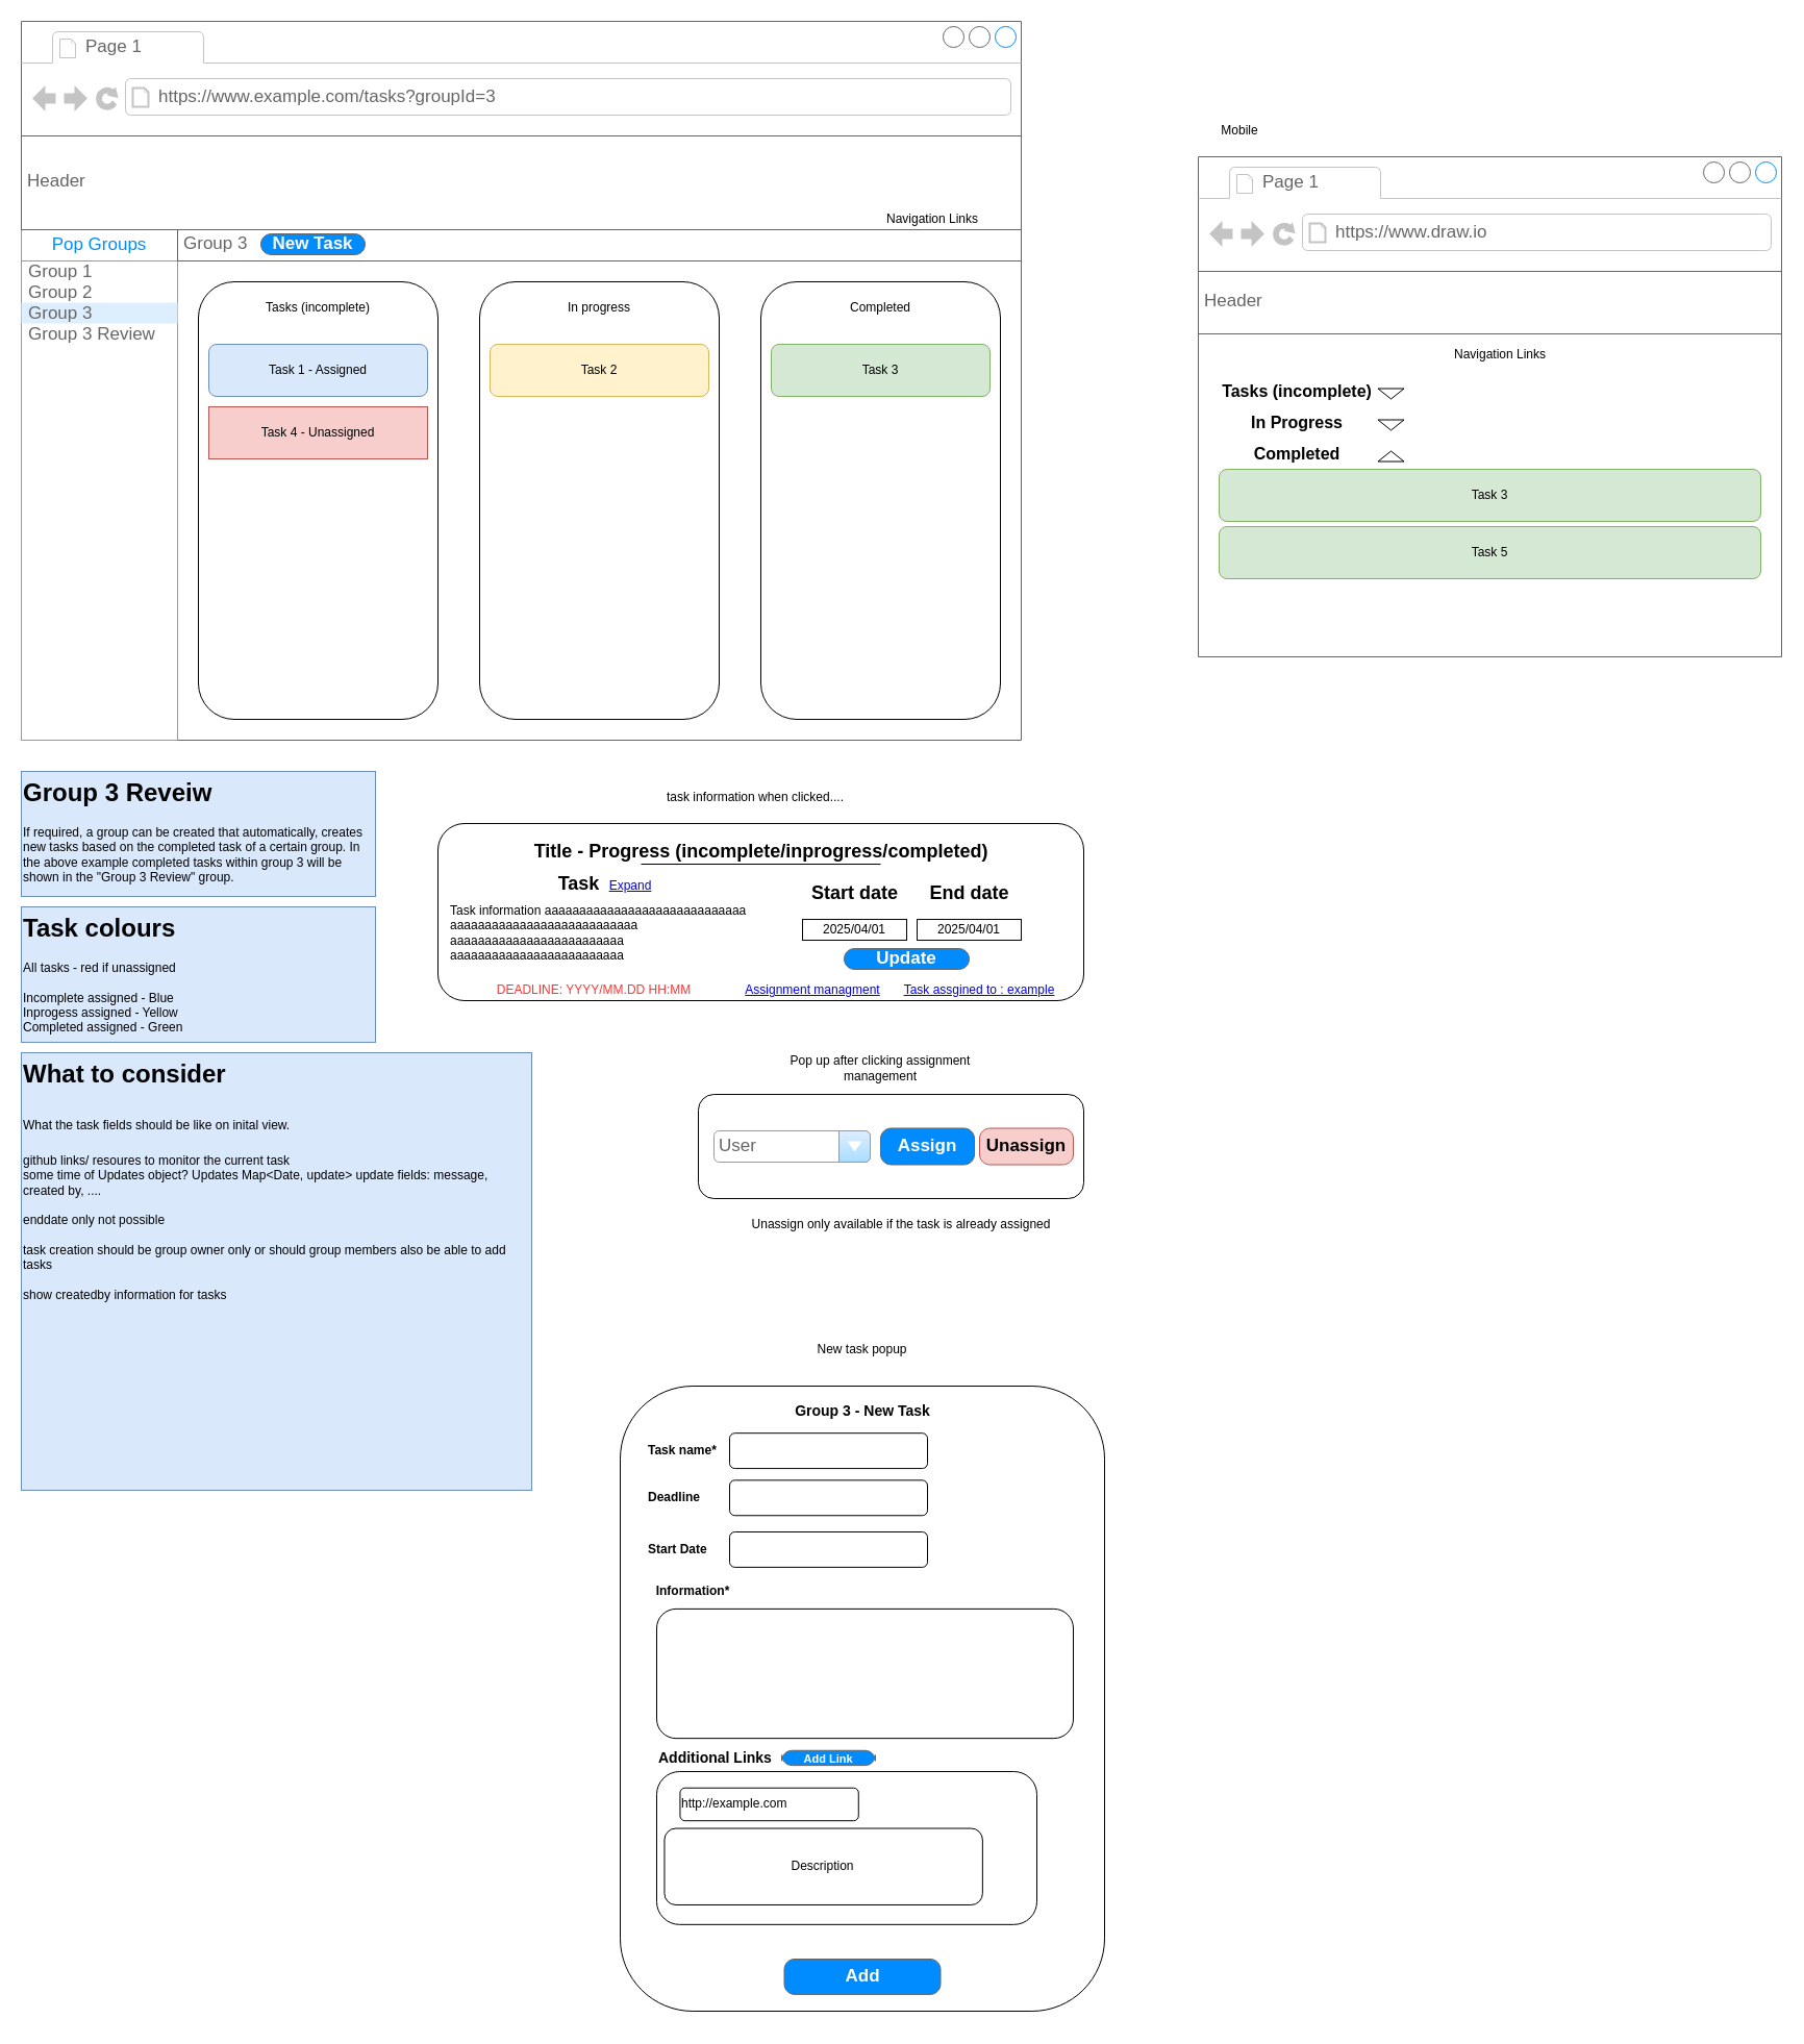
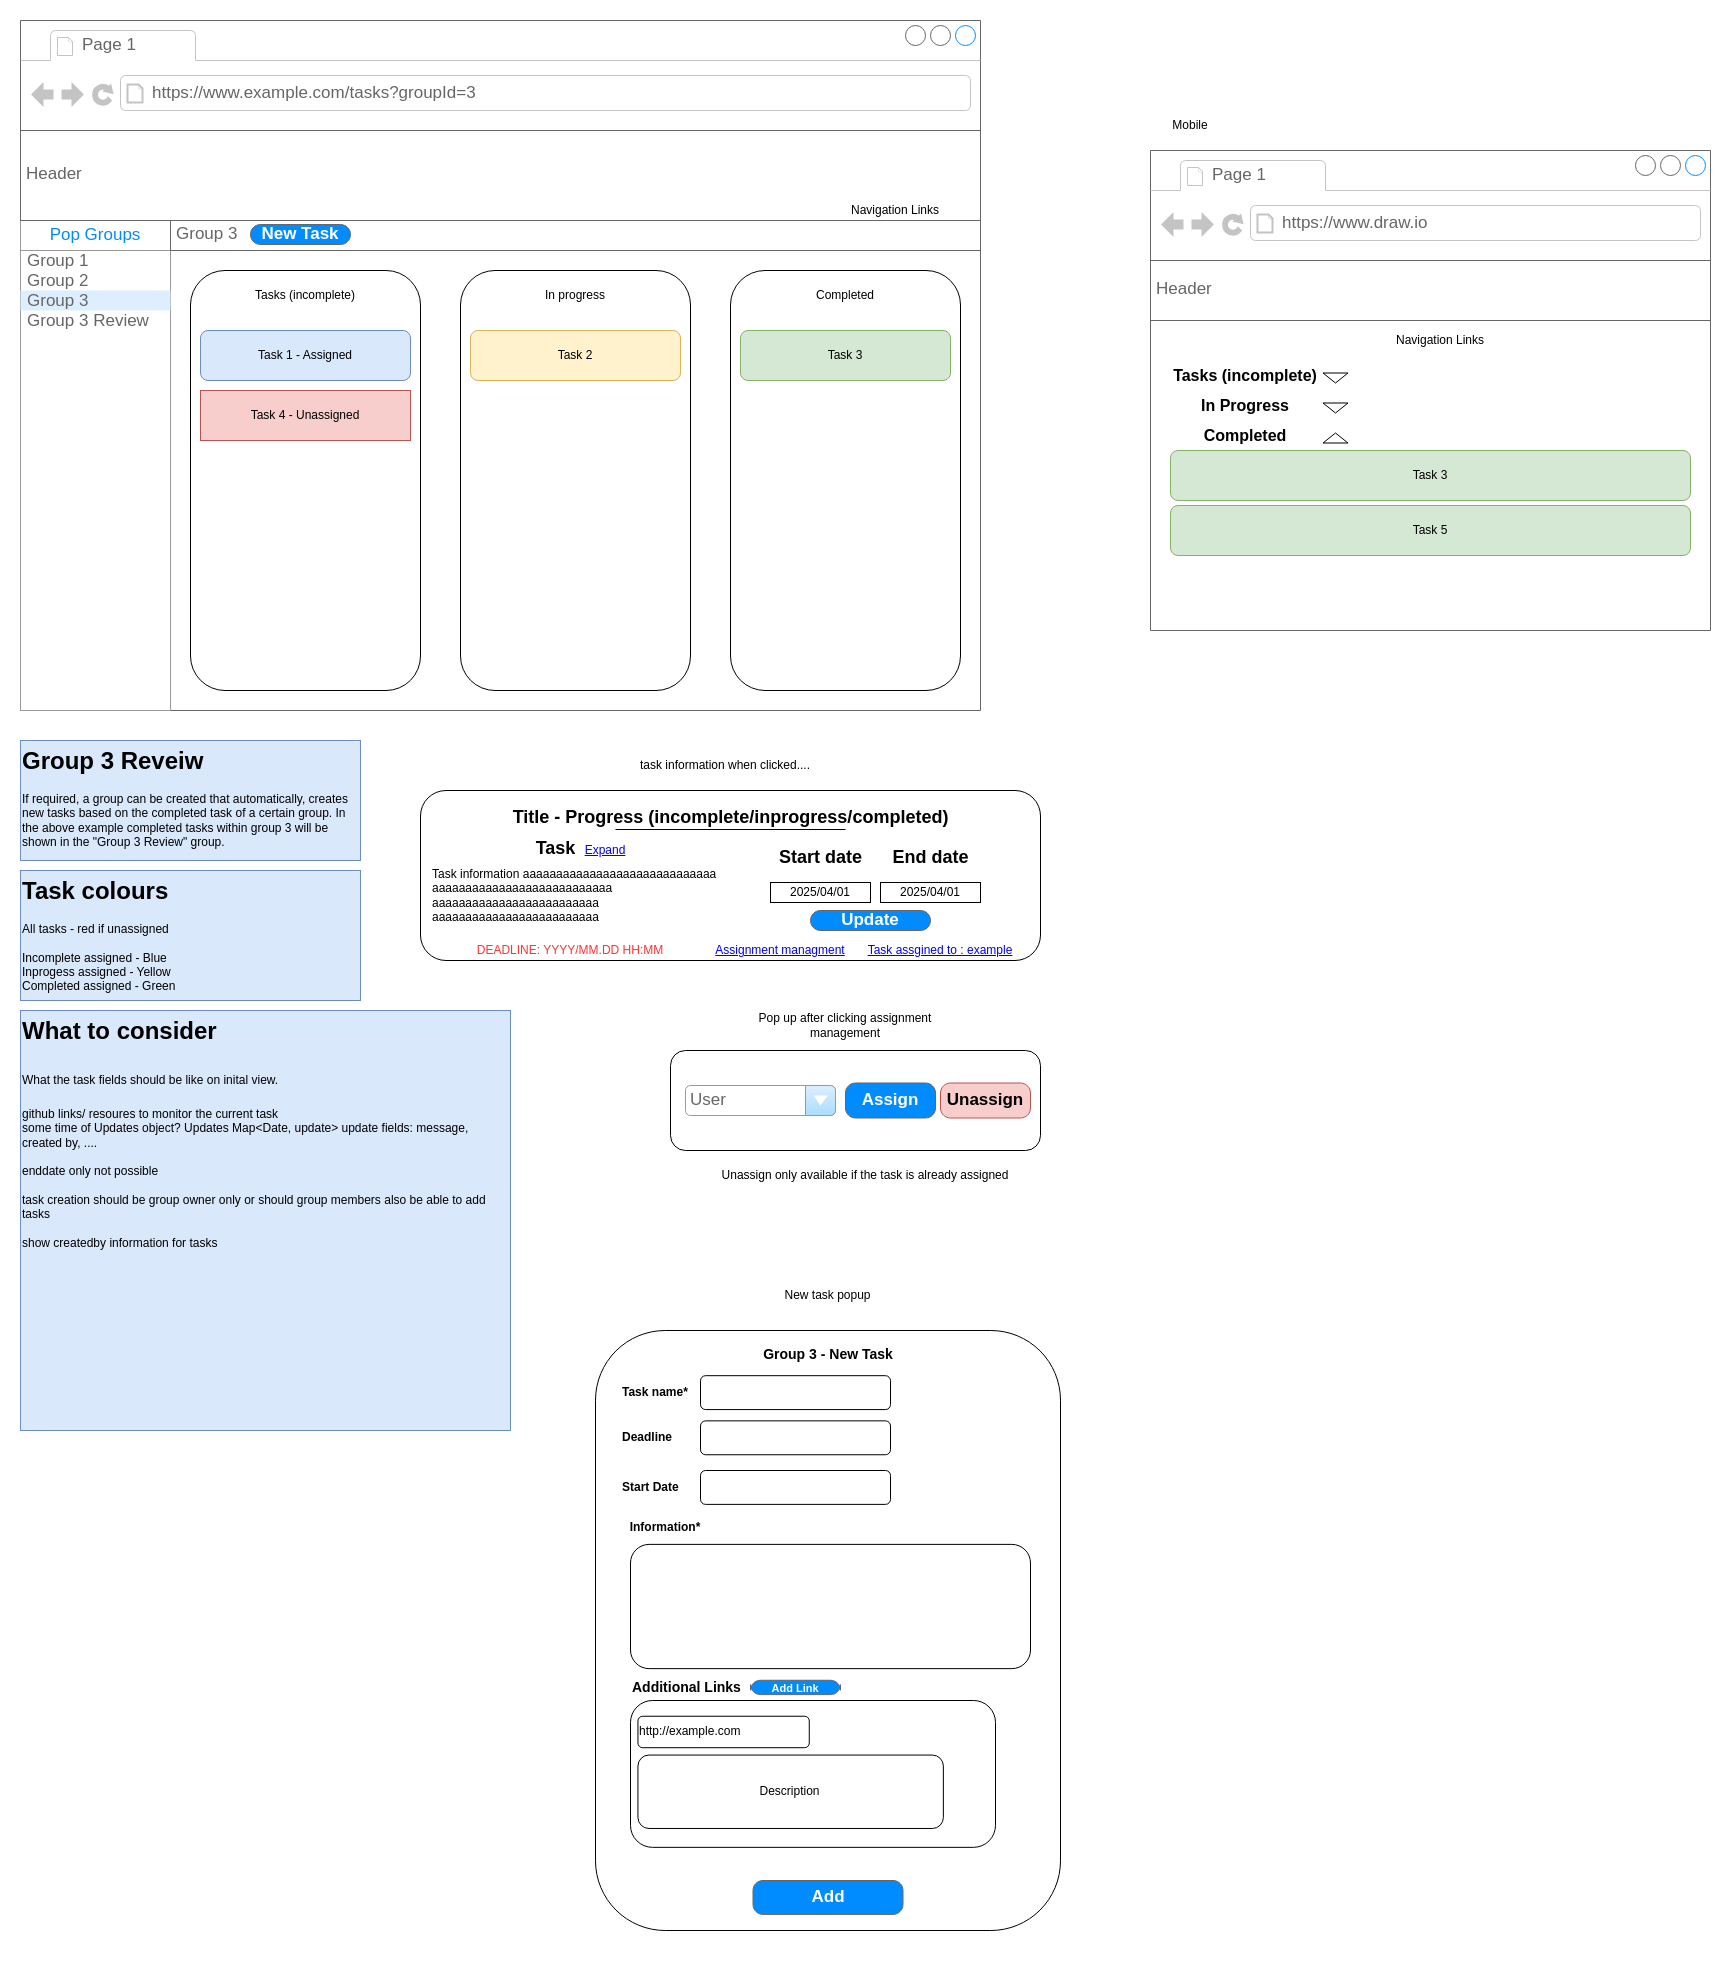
- <mxCell id="68" value="http://example.com" style="rounded=1;whiteSpace=wrap;html=1;align=left;" vertex="1" parent="65"><mxGeometry x="22.449" y="15.734" width="171.327" height="31.468" as="geometry" /></mxCell>
+ <mxCell id="68" value="http://example.com" style="rounded=1;whiteSpace=wrap;html=1;align=left;" vertex="1" parent="65"><mxGeometry x="7.449" y="15.734" width="171.327" height="31.468" as="geometry" /></mxCell>
